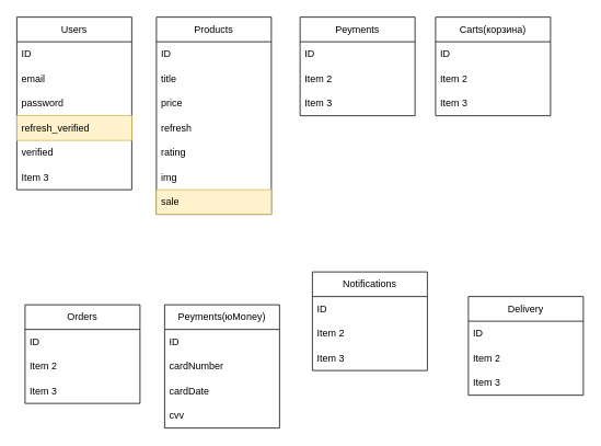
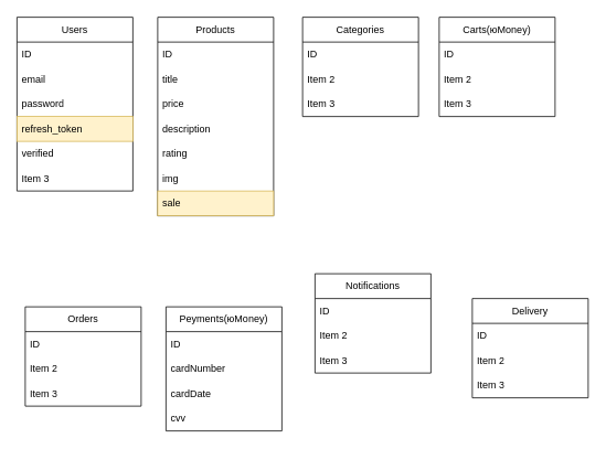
- <mxCell id="17" value="Peyments" style="swimlane;fontStyle=0;childLayout=stackLayout;horizontal=1;startSize=30;horizontalStack=0;resizeParent=1;resizeParentMax=0;resizeLast=0;collapsible=1;marginBottom=0;whiteSpace=wrap;html=1;" vertex="1" parent="1"><mxGeometry x="365" y="20" width="140" height="120" as="geometry" /></mxCell>
+ <mxCell id="17" value="Categories" style="swimlane;fontStyle=0;childLayout=stackLayout;horizontal=1;startSize=30;horizontalStack=0;resizeParent=1;resizeParentMax=0;resizeLast=0;collapsible=1;marginBottom=0;whiteSpace=wrap;html=1;" vertex="1" parent="1"><mxGeometry x="365" y="20" width="140" height="120" as="geometry" /></mxCell>
- <mxCell id="21" value="Carts(корзина)" style="swimlane;fontStyle=0;childLayout=stackLayout;horizontal=1;startSize=30;horizontalStack=0;resizeParent=1;resizeParentMax=0;resizeLast=0;collapsible=1;marginBottom=0;whiteSpace=wrap;html=1;" vertex="1" parent="1"><mxGeometry x="530" y="20" width="140" height="120" as="geometry" /></mxCell>
+ <mxCell id="21" value="Carts(юMoney)" style="swimlane;fontStyle=0;childLayout=stackLayout;horizontal=1;startSize=30;horizontalStack=0;resizeParent=1;resizeParentMax=0;resizeLast=0;collapsible=1;marginBottom=0;whiteSpace=wrap;html=1;" vertex="1" parent="1"><mxGeometry x="530" y="20" width="140" height="120" as="geometry" /></mxCell>
- <mxCell id="6" value="refresh_verified" style="text;strokeColor=#d6b656;fillColor=#fff2cc;align=left;verticalAlign=middle;spacingLeft=4;spacingRight=4;overflow=hidden;points=[[0,0.5],[1,0.5]];portConstraint=eastwest;rotatable=0;whiteSpace=wrap;html=1;" vertex="1" parent="2"><mxGeometry y="120" width="140" height="30" as="geometry" /></mxCell>
+ <mxCell id="6" value="refresh_token" style="text;strokeColor=#d6b656;fillColor=#fff2cc;align=left;verticalAlign=middle;spacingLeft=4;spacingRight=4;overflow=hidden;points=[[0,0.5],[1,0.5]];portConstraint=eastwest;rotatable=0;whiteSpace=wrap;html=1;" vertex="1" parent="2"><mxGeometry y="120" width="140" height="30" as="geometry" /></mxCell>
- <mxCell id="13" value="refresh" style="text;strokeColor=none;fillColor=none;align=left;verticalAlign=middle;spacingLeft=4;spacingRight=4;overflow=hidden;points=[[0,0.5],[1,0.5]];portConstraint=eastwest;rotatable=0;whiteSpace=wrap;html=1;" vertex="1" parent="9"><mxGeometry y="120" width="140" height="30" as="geometry" /></mxCell>
+ <mxCell id="13" value="description" style="text;strokeColor=none;fillColor=none;align=left;verticalAlign=middle;spacingLeft=4;spacingRight=4;overflow=hidden;points=[[0,0.5],[1,0.5]];portConstraint=eastwest;rotatable=0;whiteSpace=wrap;html=1;" vertex="1" parent="9"><mxGeometry y="120" width="140" height="30" as="geometry" /></mxCell>
